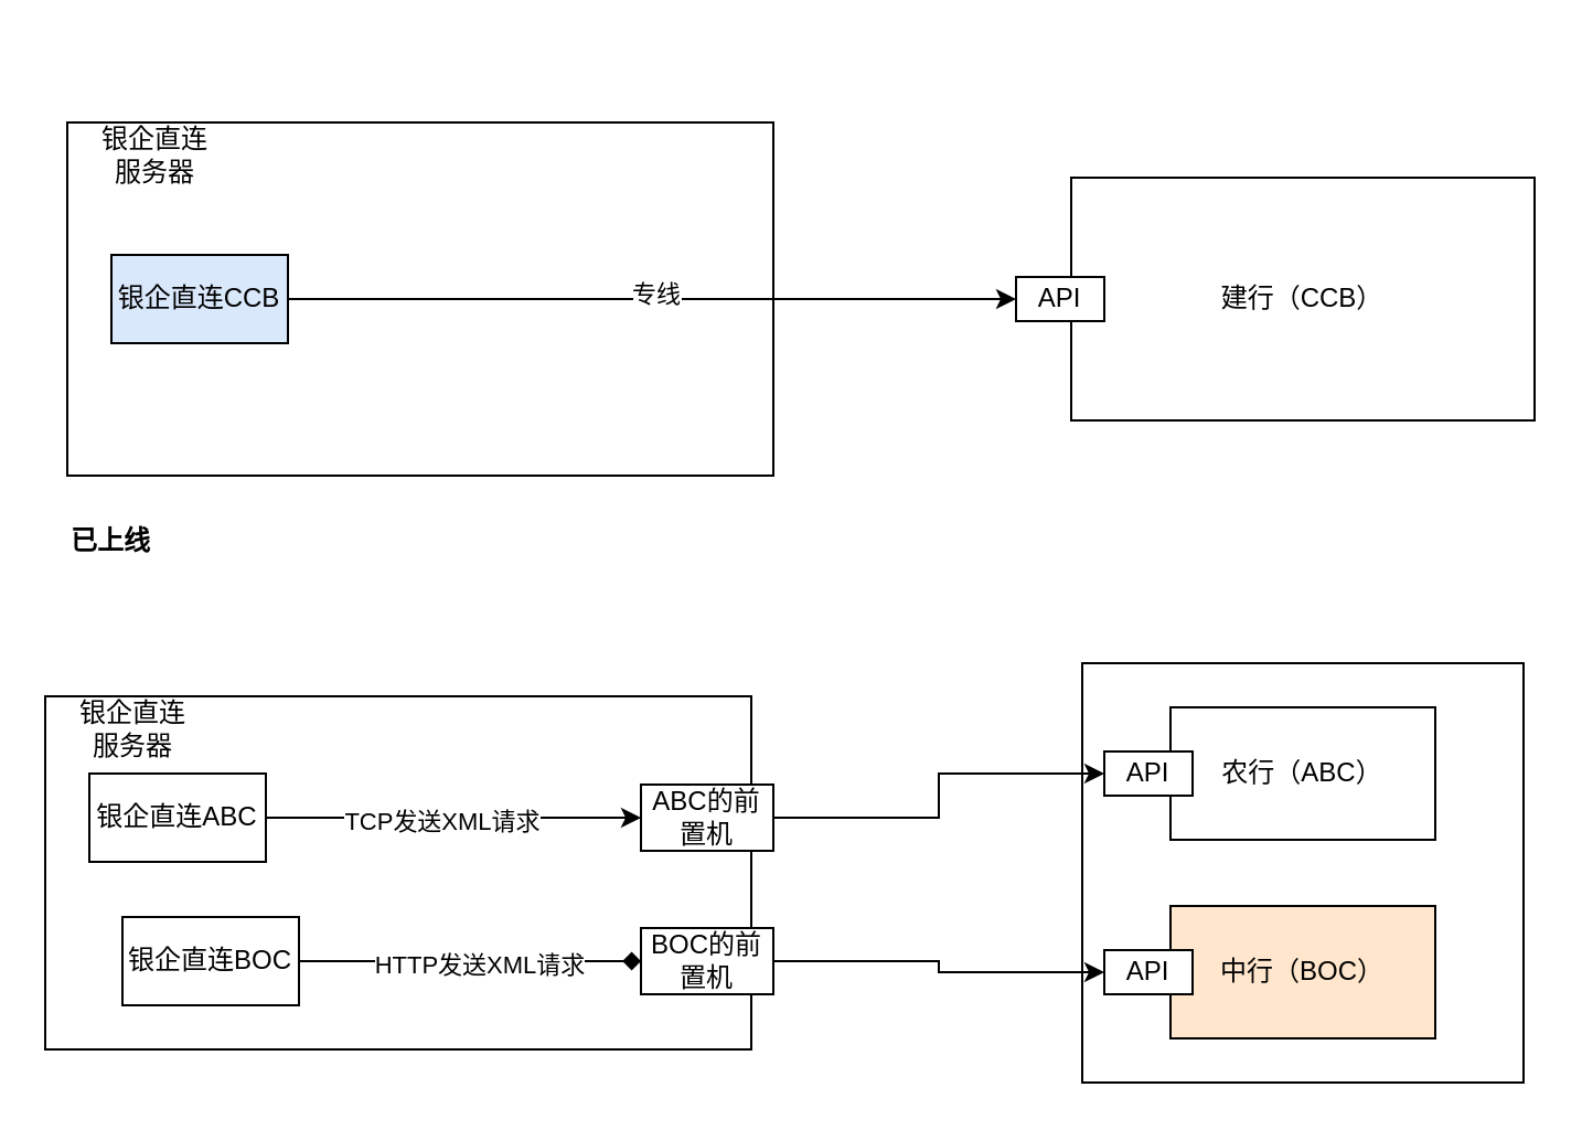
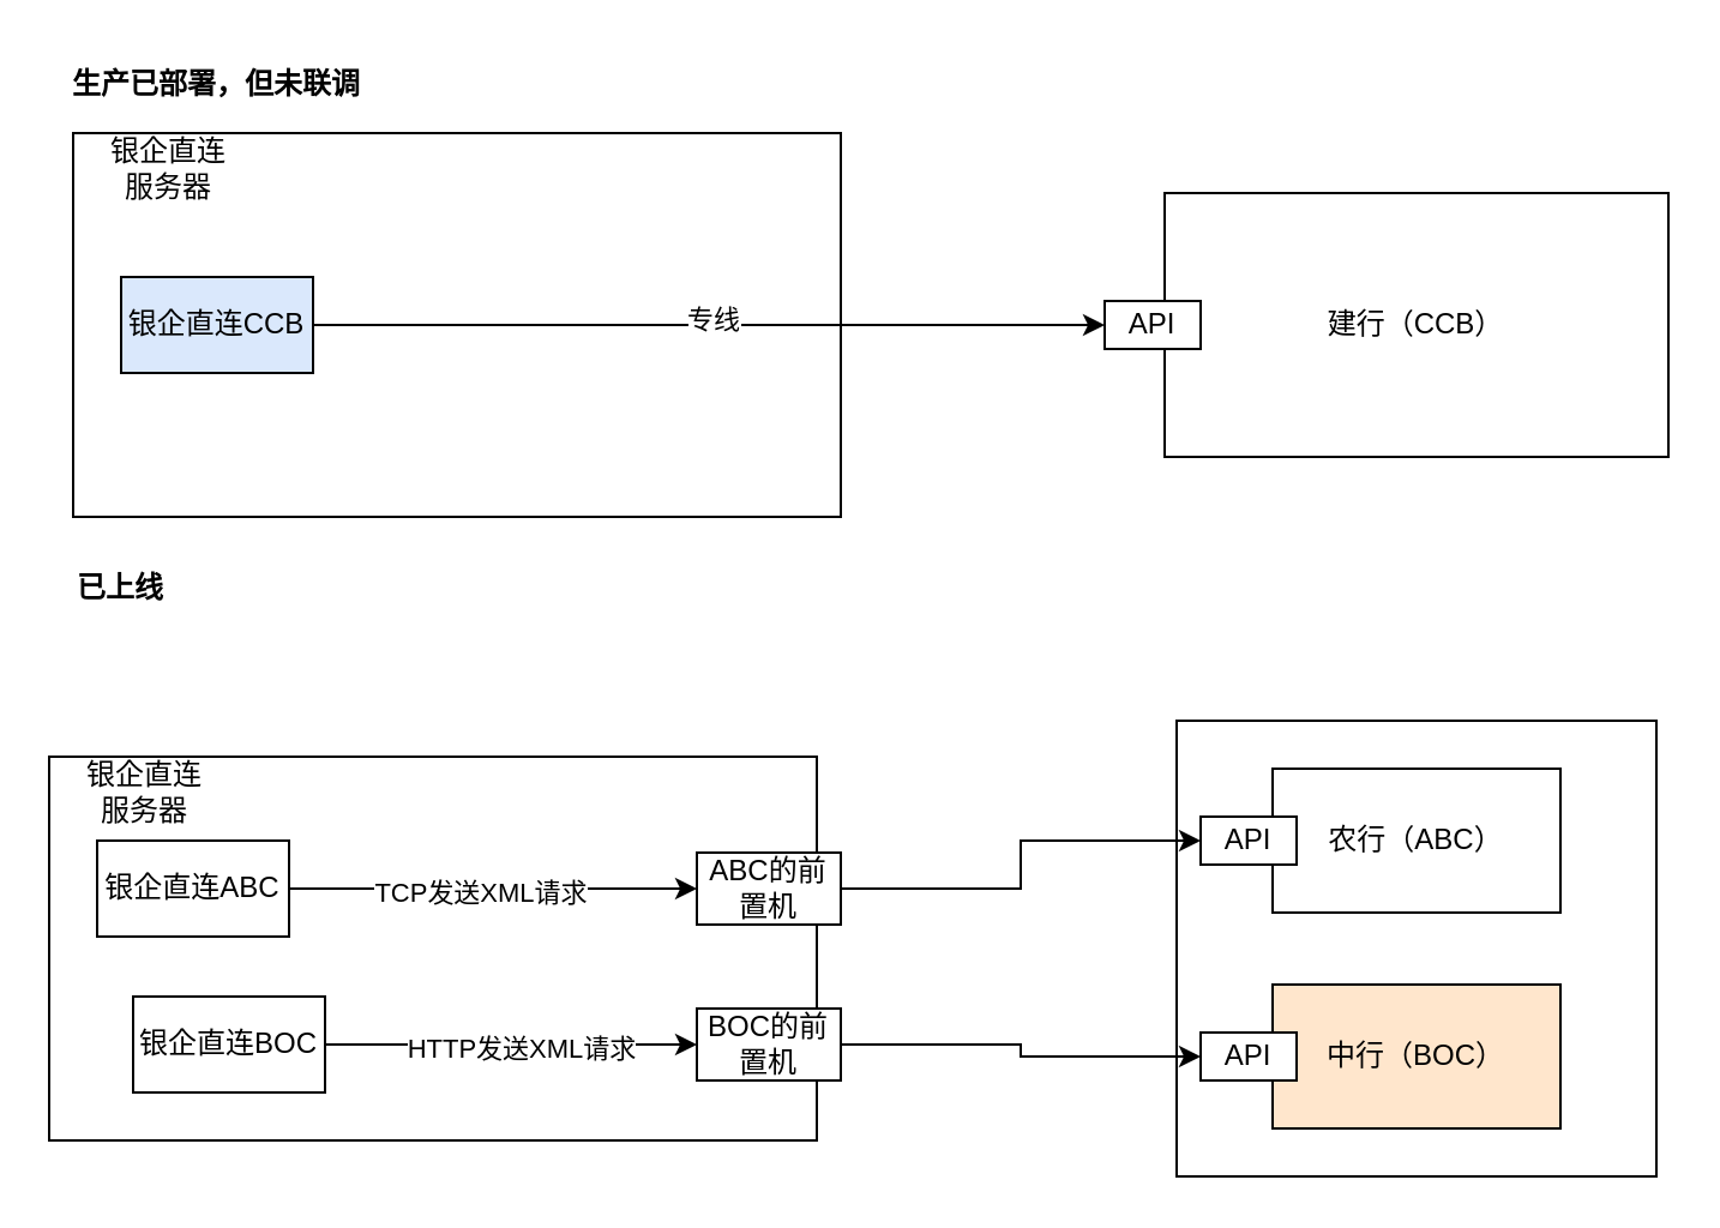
+ <mxCell id="27" value="&lt;b&gt;生产已部署，但未联调&lt;/b&gt;" style="text;strokeColor=none;align=center;fillColor=none;html=1;verticalAlign=middle;whiteSpace=wrap;rounded=0;" vertex="1" parent="1"><mxGeometry x="20" y="20" width="140" height="30" as="geometry" /></mxCell>
- <mxCell id="18" style="edgeStyle=orthogonalEdgeStyle;rounded=0;orthogonalLoop=1;jettySize=auto;html=1;endArrow=diamond;" parent="1" source="20" target="12" edge="1"><mxGeometry relative="1" as="geometry" /></mxCell>
+ <mxCell id="18" style="edgeStyle=orthogonalEdgeStyle;rounded=0;orthogonalLoop=1;jettySize=auto;html=1;" parent="1" source="20" target="12" edge="1"><mxGeometry relative="1" as="geometry" /></mxCell>
